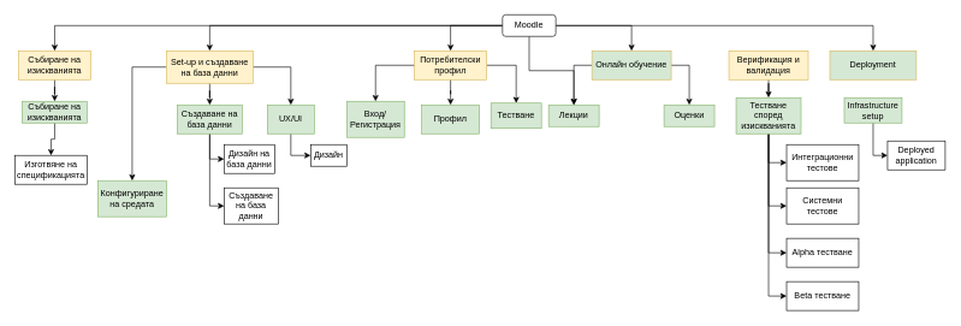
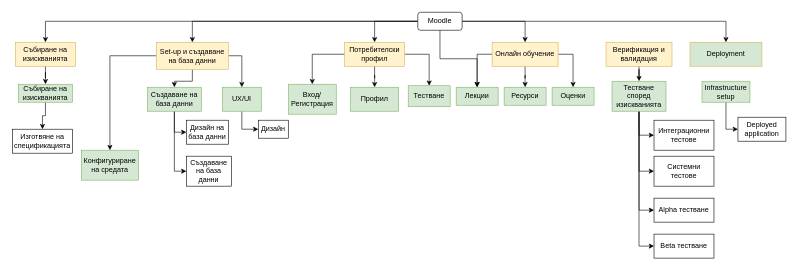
- <mxCell id="22" value="Онлайн обучение" style="whiteSpace=wrap;html=1;fillColor=#d5e8d4;strokeColor=#d6b656;" vertex="1" parent="1"><mxGeometry x="820" y="70" width="110" height="40" as="geometry" /></mxCell>
+ <mxCell id="22" value="Онлайн обучение" style="whiteSpace=wrap;html=1;fillColor=#fff2cc;strokeColor=#d6b656;" vertex="1" parent="1"><mxGeometry x="820" y="70" width="110" height="40" as="geometry" /></mxCell>
- <mxCell id="14" value="Set-up и създаване на база данни" style="whiteSpace=wrap;html=1;fillColor=#fff2cc;strokeColor=#d6b656;" vertex="1" parent="1"><mxGeometry x="230" y="70" width="120" height="45" as="geometry" /></mxCell>
+ <mxCell id="14" value="Set-up и създаване на база данни" style="whiteSpace=wrap;html=1;fillColor=#fff2cc;strokeColor=#d6b656;" vertex="1" parent="1"><mxGeometry x="260" y="70" width="120" height="45" as="geometry" /></mxCell>
+ <mxCell id="19" style="edgeStyle=orthogonalEdgeStyle;rounded=0;orthogonalLoop=1;jettySize=auto;html=1;" edge="1" parent="1" source="22" target="54"><mxGeometry relative="1" as="geometry" /></mxCell>
+ <mxCell id="54" value="Ресурси" style="whiteSpace=wrap;html=1;fillColor=#d5e8d4;strokeColor=#82b366;" vertex="1" parent="1"><mxGeometry x="840" y="145" width="70" height="30" as="geometry" /></mxCell>
